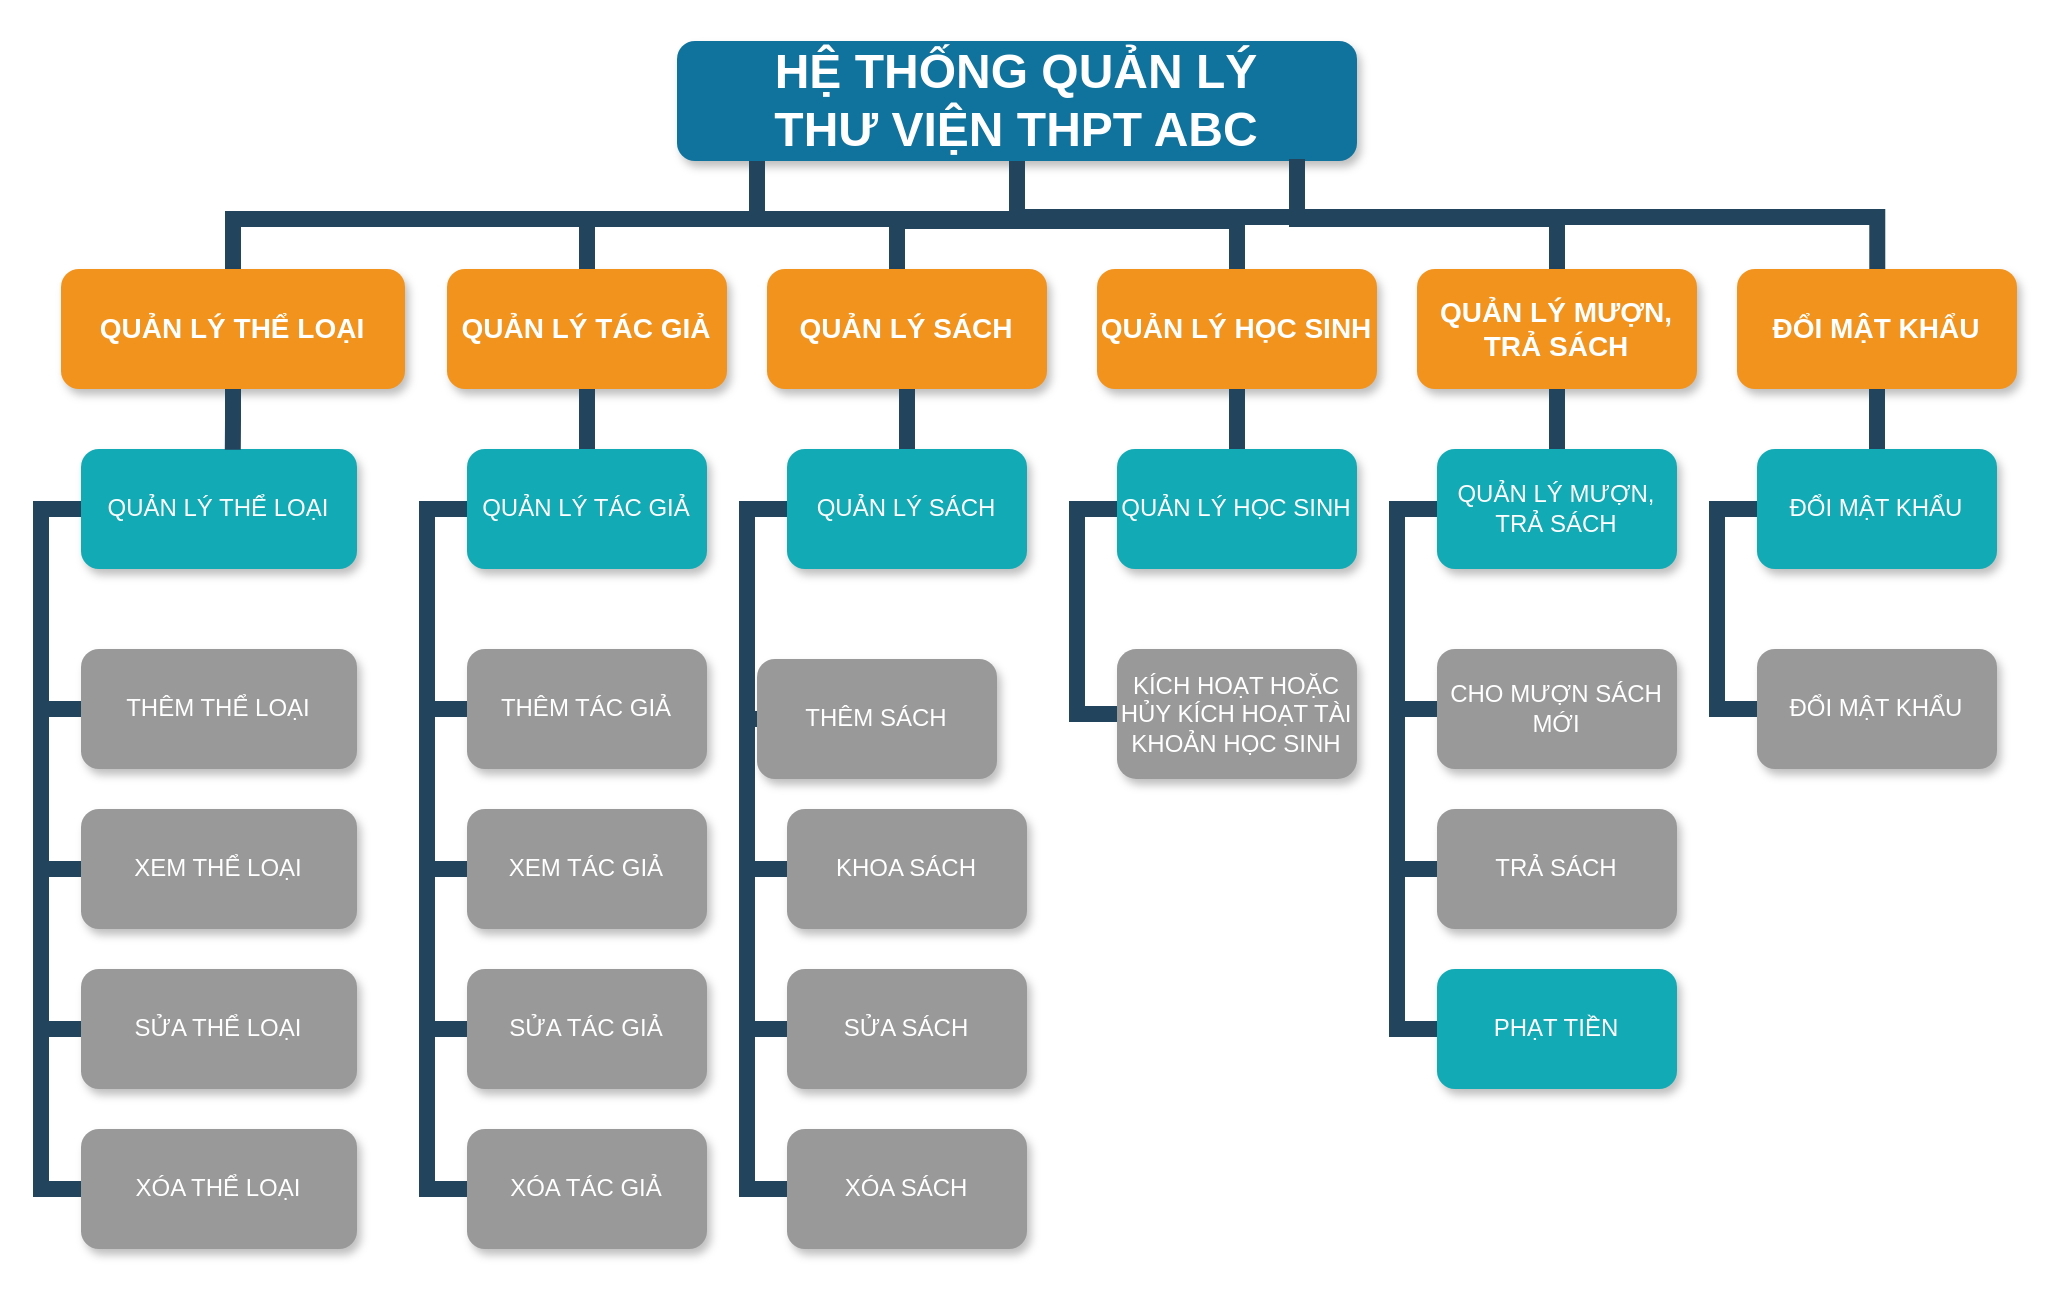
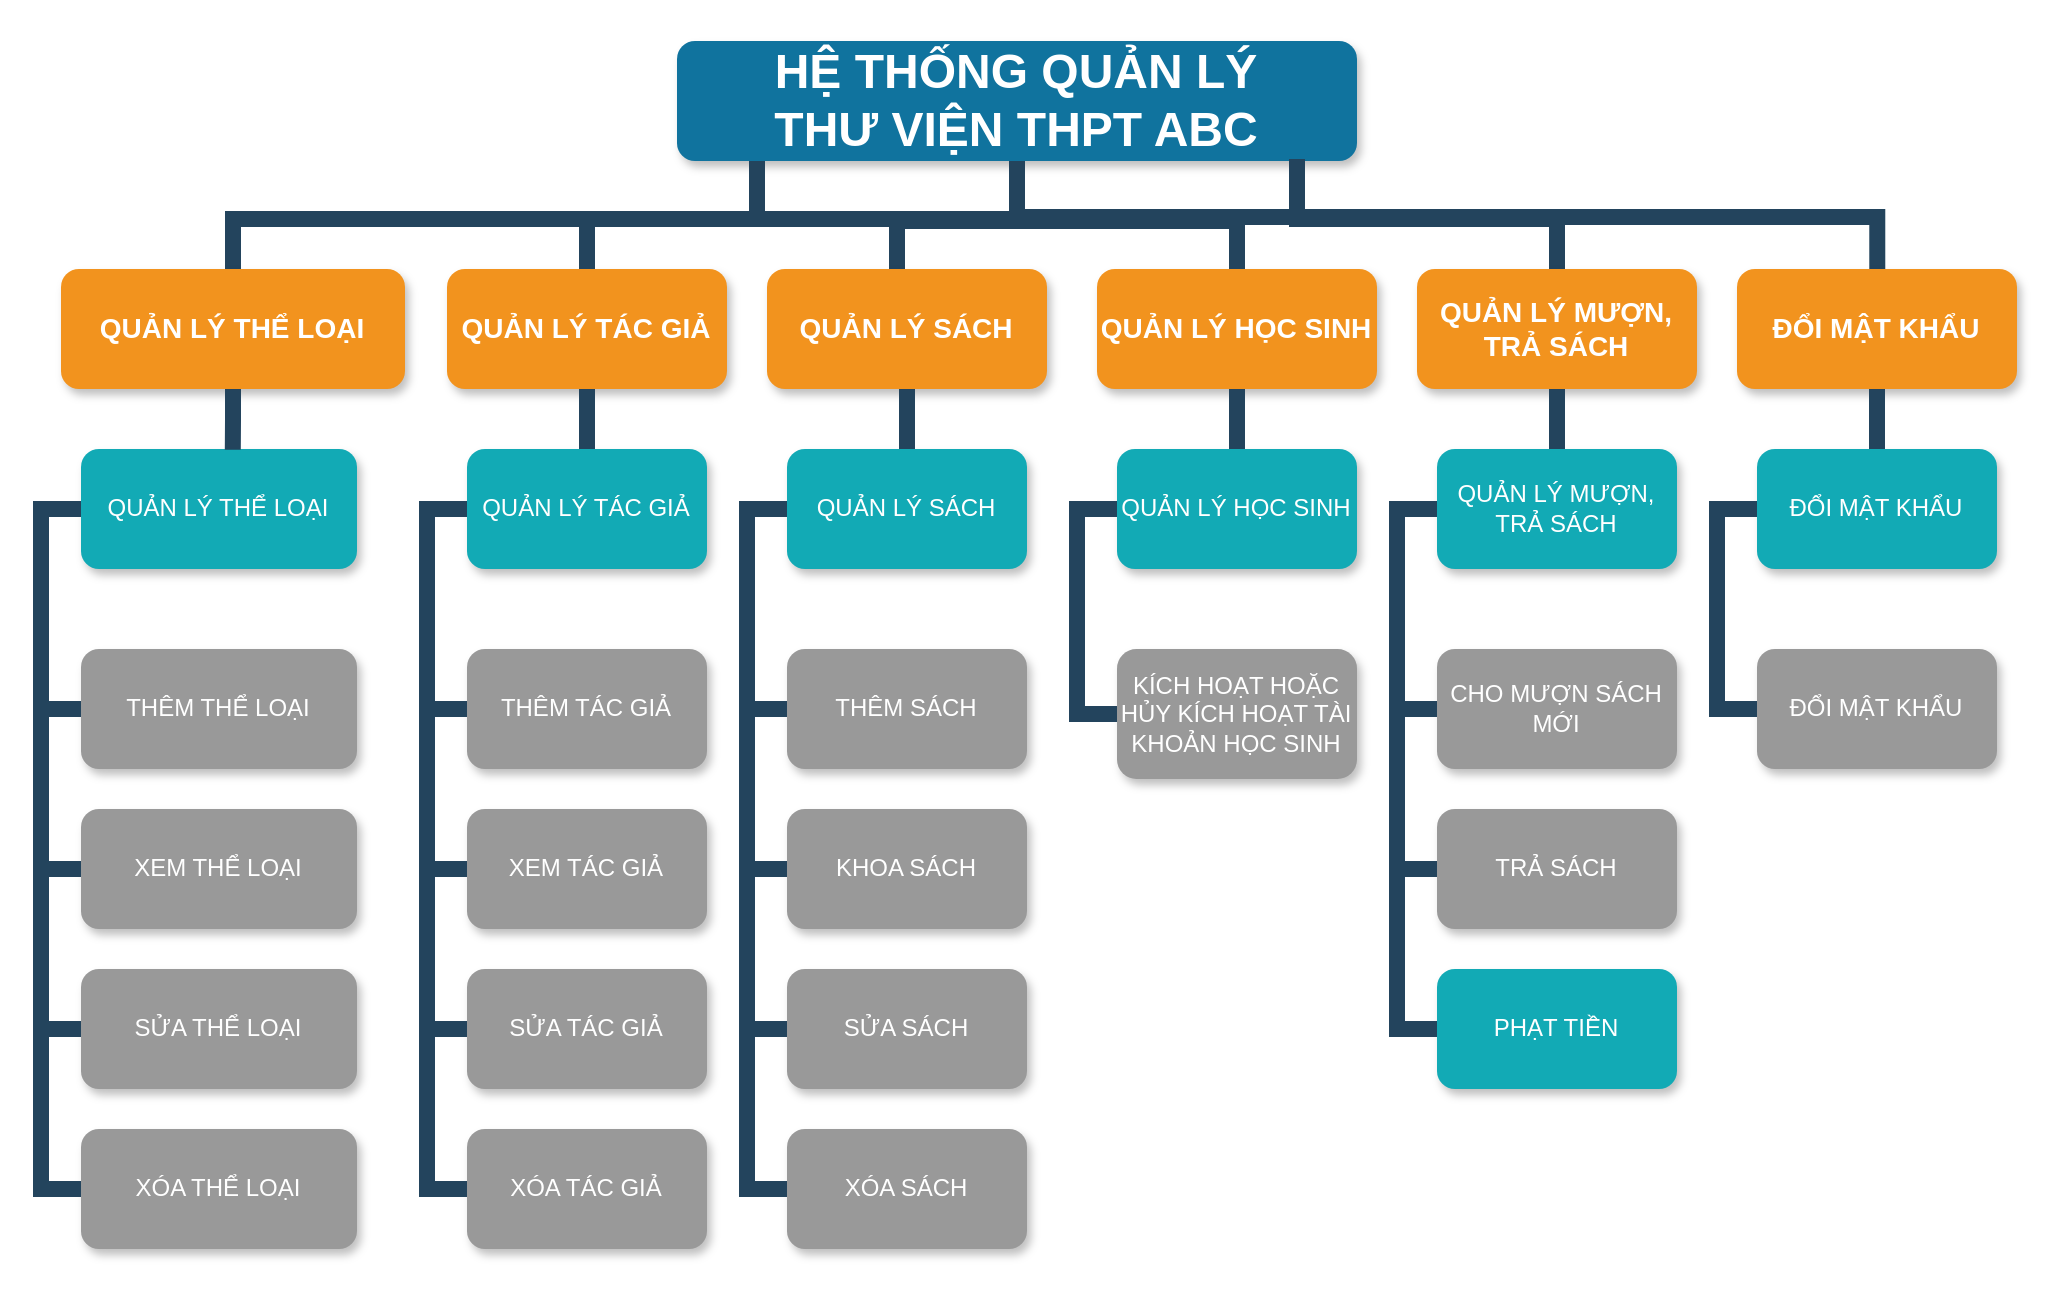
- <mxCell id="31" value="THÊM SÁCH" style="whiteSpace=wrap;rounded=1;fillColor=#999999;strokeColor=none;shadow=1;fontColor=#FFFFFF;fontStyle=0" vertex="1" parent="1"><mxGeometry x="378" y="329" width="120" height="60" as="geometry" /></mxCell>
+ <mxCell id="31" value="THÊM SÁCH" style="whiteSpace=wrap;rounded=1;fillColor=#999999;strokeColor=none;shadow=1;fontColor=#FFFFFF;fontStyle=0" vertex="1" parent="1"><mxGeometry x="393" y="324" width="120" height="60" as="geometry" /></mxCell>
